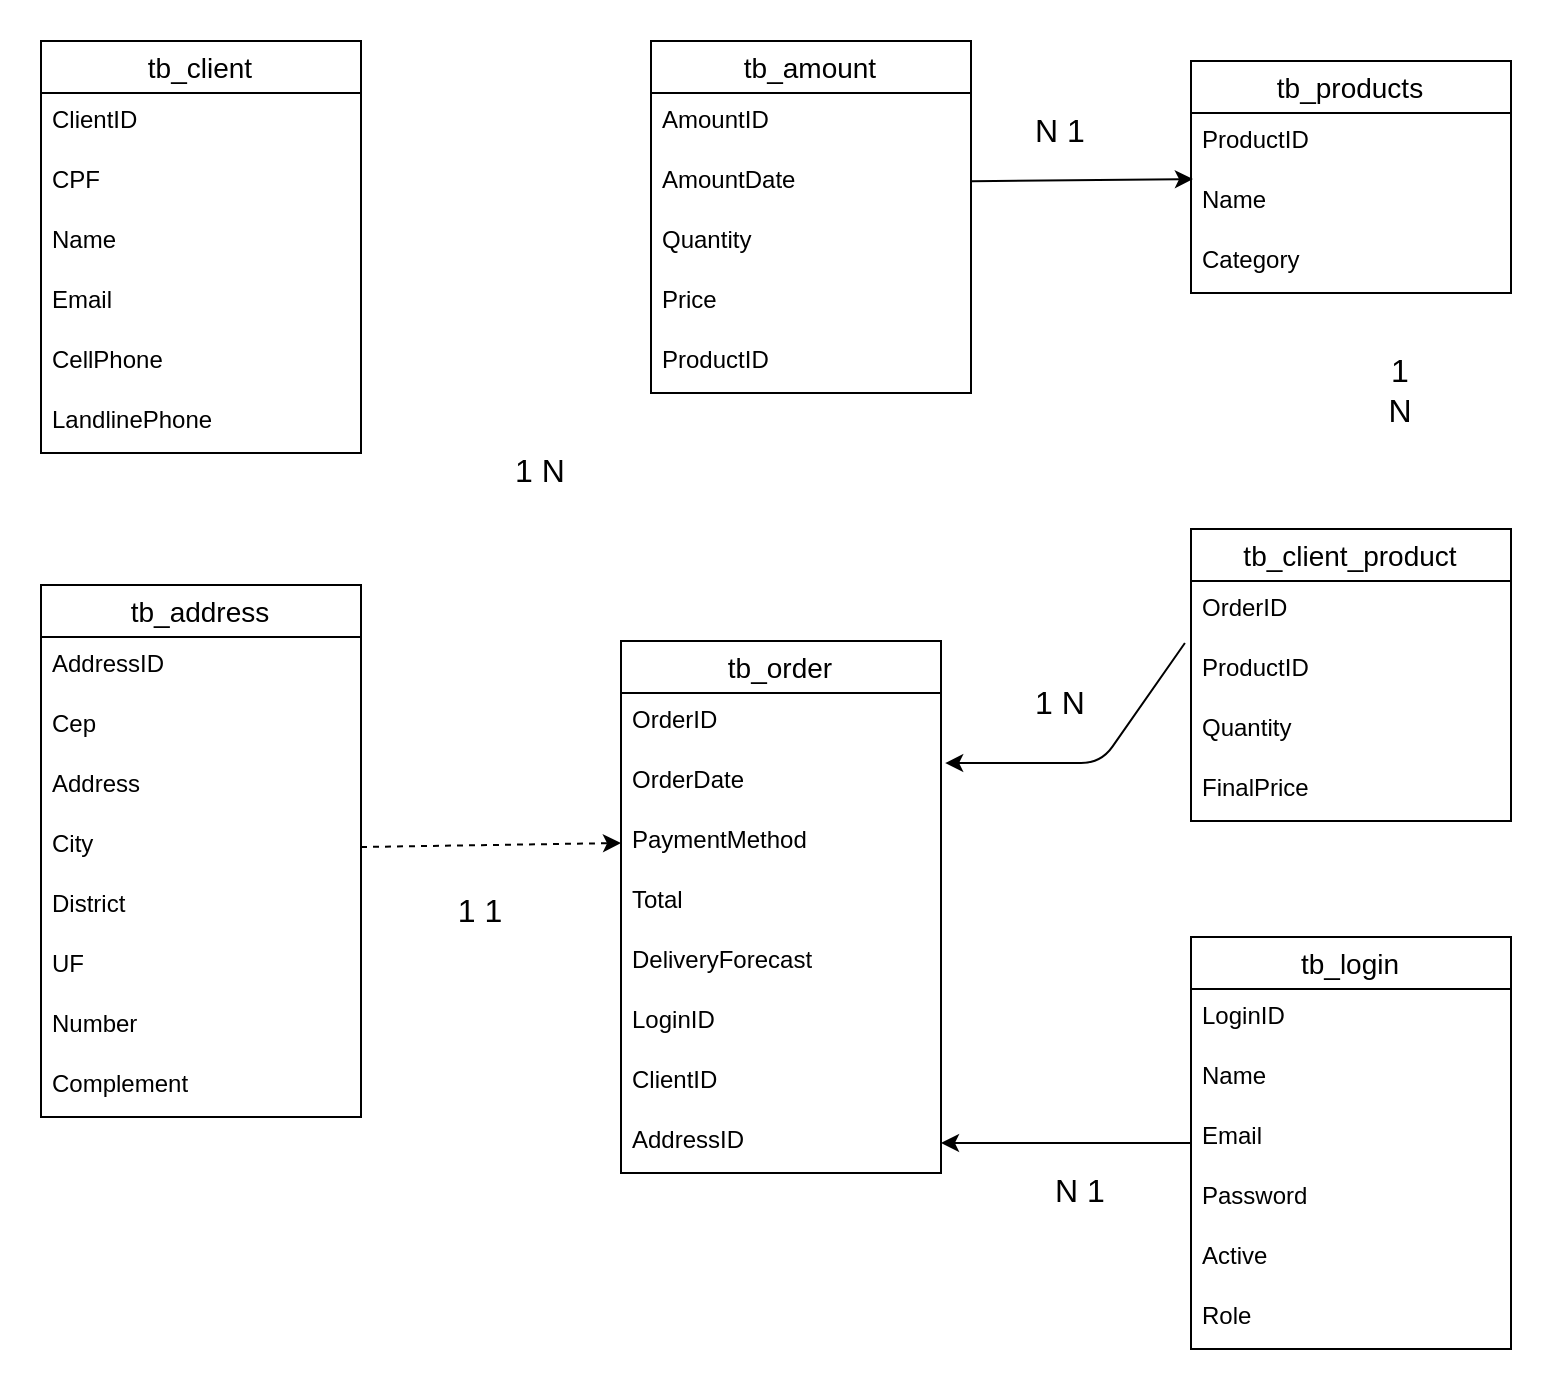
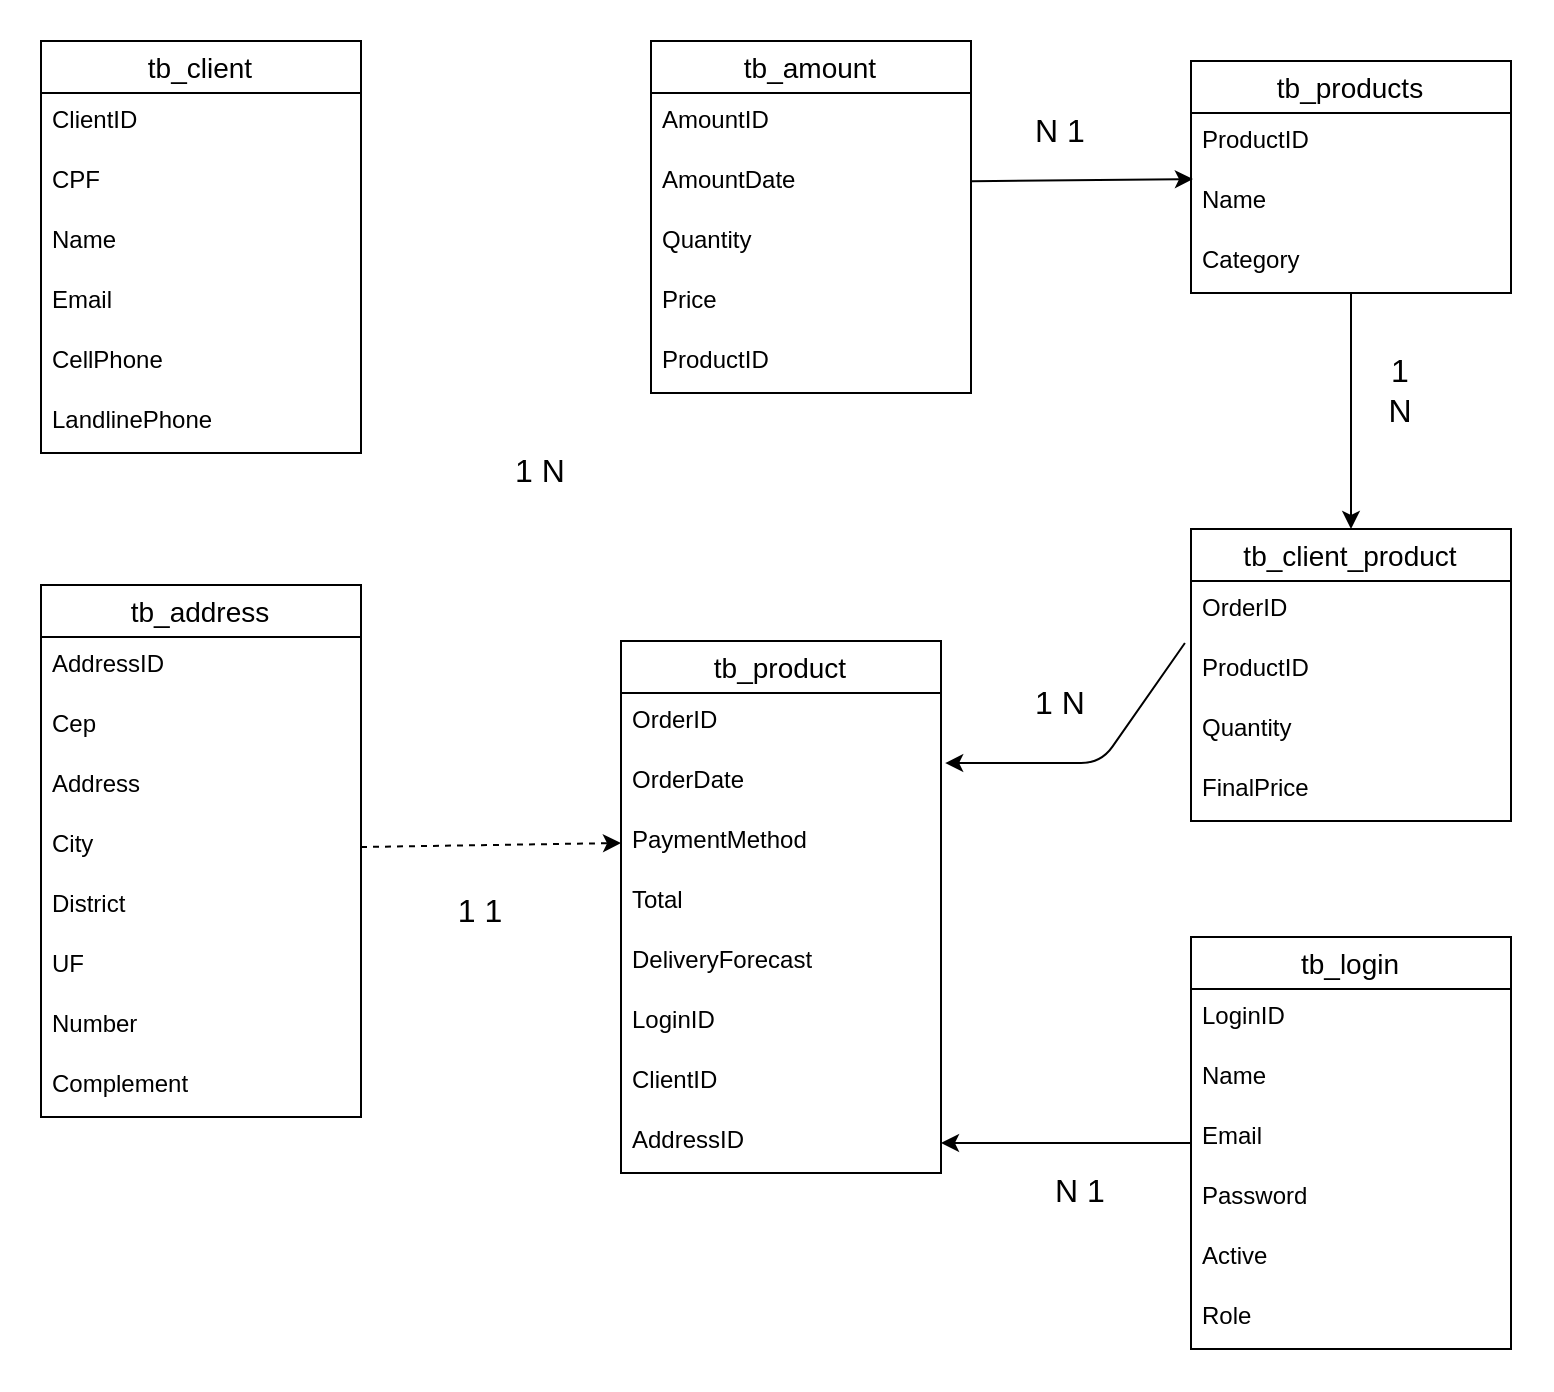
+ <mxCell id="17" style="edgeStyle=none;html=1;entryX=0.5;entryY=0;entryDx=0;entryDy=0;fontSize=16;" edge="1" parent="1" source="18" target="23"><mxGeometry relative="1" as="geometry" /></mxCell>
- <mxCell id="2" value="tb_order" style="swimlane;fontStyle=0;childLayout=stackLayout;horizontal=1;startSize=26;horizontalStack=0;resizeParent=1;resizeParentMax=0;resizeLast=0;collapsible=1;marginBottom=0;align=center;fontSize=14;" vertex="1" parent="1"><mxGeometry x="310" y="320" width="160" height="266" as="geometry" /></mxCell>
+ <mxCell id="2" value="tb_product" style="swimlane;fontStyle=0;childLayout=stackLayout;horizontal=1;startSize=26;horizontalStack=0;resizeParent=1;resizeParentMax=0;resizeLast=0;collapsible=1;marginBottom=0;align=center;fontSize=14;" vertex="1" parent="1"><mxGeometry x="310" y="320" width="160" height="266" as="geometry" /></mxCell>
